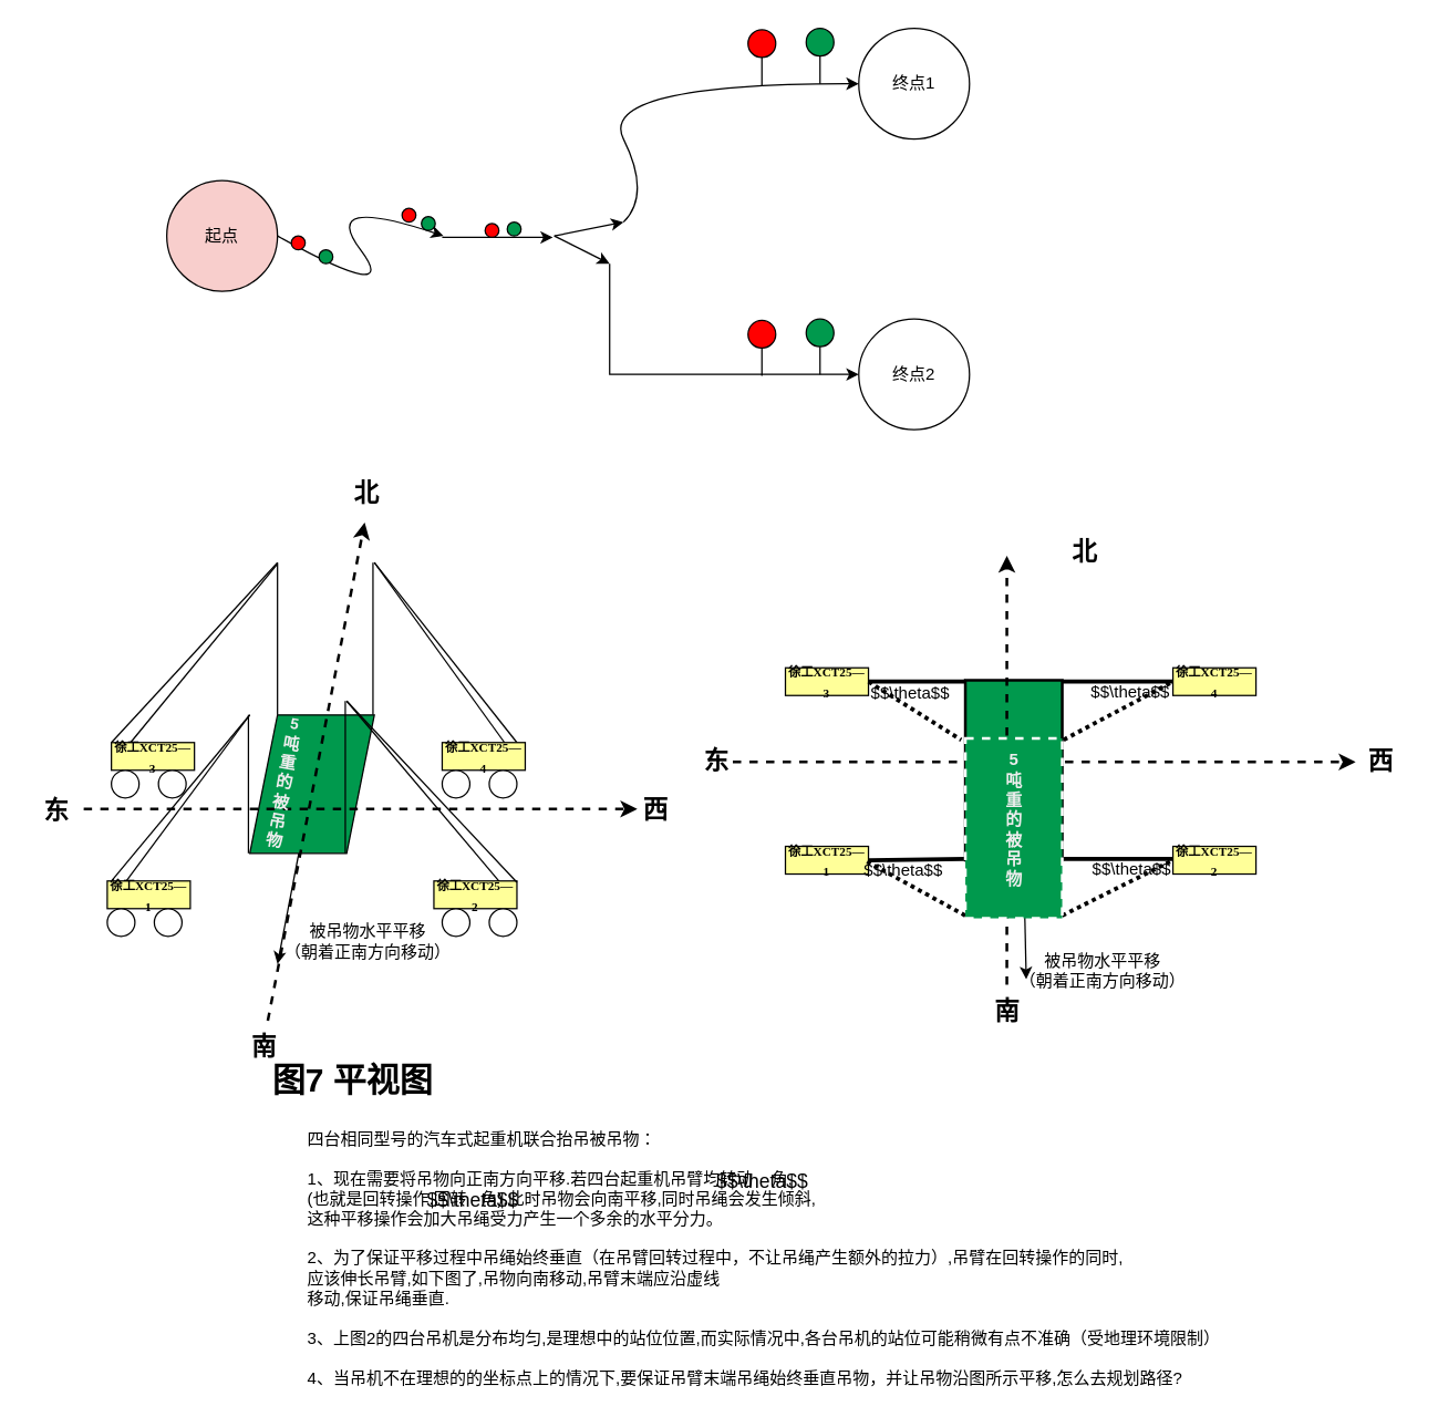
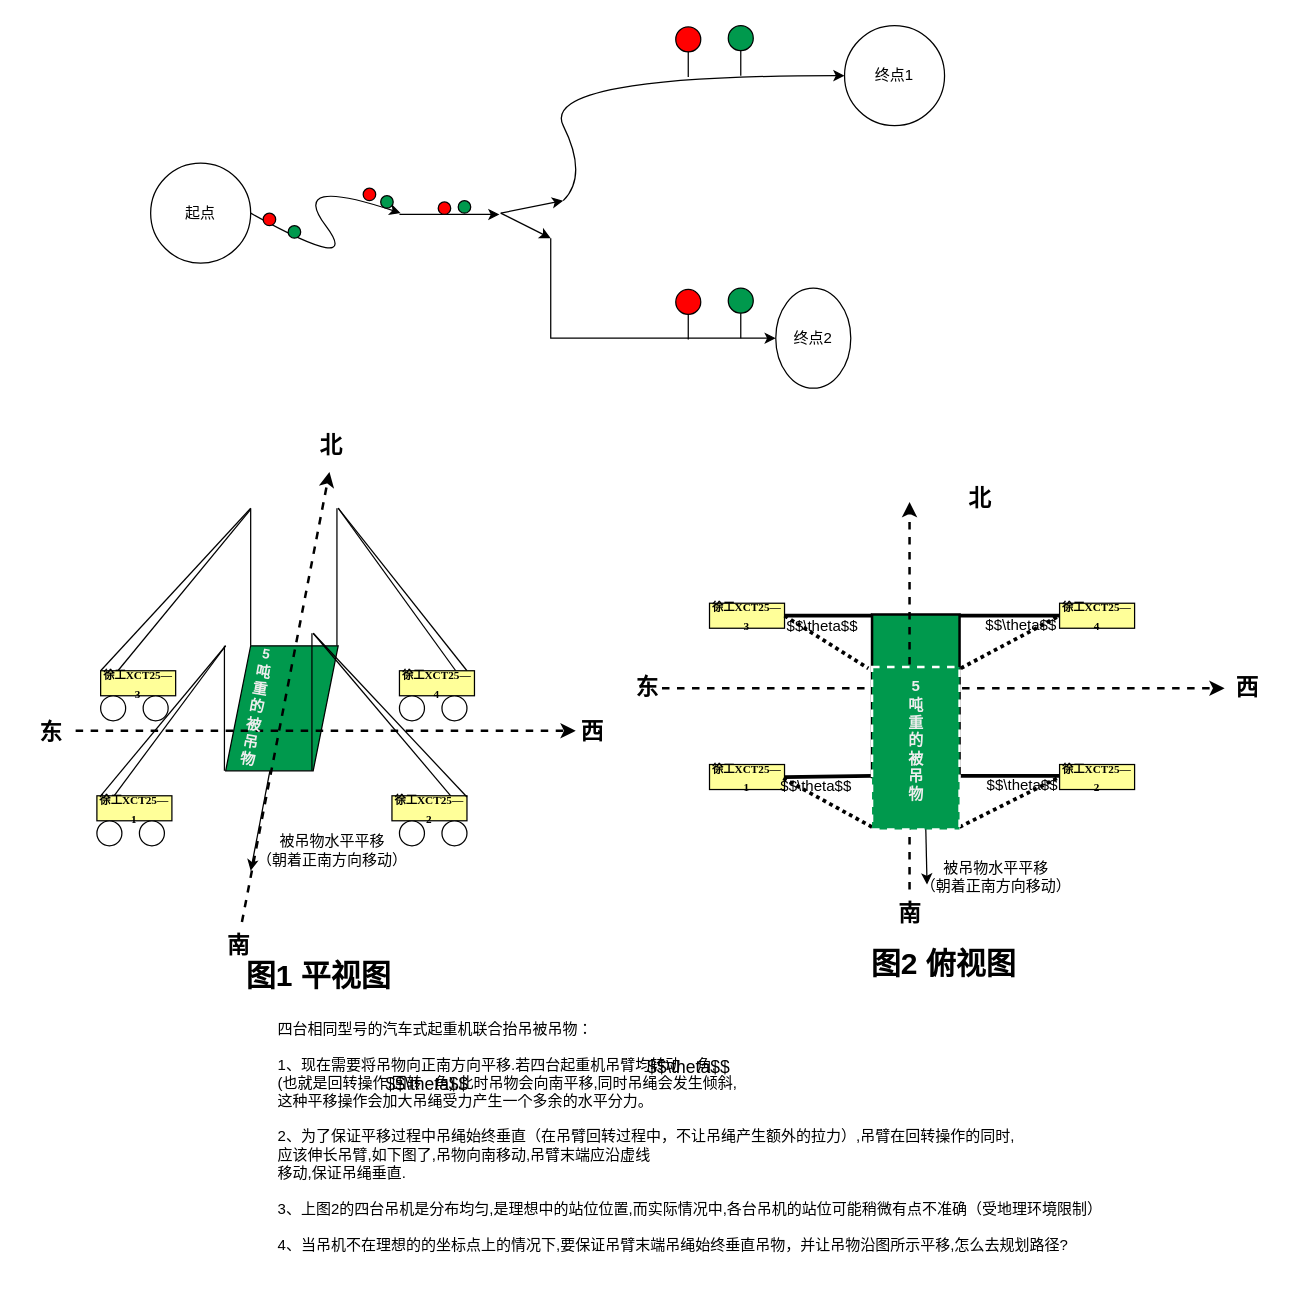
- <mxCell id="4" value="终点1" style="ellipse;whiteSpace=wrap;html=1;aspect=fixed;" parent="1" vertex="1"><mxGeometry x="620" y="20" width="80" height="80" as="geometry" /></mxCell>
+ <mxCell id="4" value="终点1" style="ellipse;whiteSpace=wrap;html=1;aspect=fixed;" parent="1" vertex="1"><mxGeometry x="675" y="20" width="80" height="80" as="geometry" /></mxCell>
- <mxCell id="2" value="起点" style="ellipse;whiteSpace=wrap;html=1;aspect=fixed;fillColor=#f8cecc;" parent="1" vertex="1"><mxGeometry x="120" y="130" width="80" height="80" as="geometry" /></mxCell>
+ <mxCell id="2" value="起点" style="ellipse;whiteSpace=wrap;html=1;aspect=fixed;" parent="1" vertex="1"><mxGeometry x="120" y="130" width="80" height="80" as="geometry" /></mxCell>
- <mxCell id="3" value="终点2" style="ellipse;whiteSpace=wrap;html=1;aspect=fixed;" parent="1" vertex="1"><mxGeometry x="620" y="230" width="80" height="80" as="geometry" /></mxCell>
+ <mxCell id="3" value="终点2" style="ellipse;whiteSpace=wrap;html=1;aspect=fixed;" parent="1" vertex="1"><mxGeometry x="620" y="230" width="60" height="80" as="geometry" /></mxCell>
+ <mxCell id="78" value="&lt;b&gt;&lt;font style=&quot;font-size: 24px;&quot;&gt;图2 俯视图&lt;/font&gt;&lt;/b&gt;" style="text;html=1;align=center;verticalAlign=middle;resizable=0;points=[];autosize=1;strokeColor=none;fillColor=none;" parent="1" vertex="1"><mxGeometry x="684" y="751" width="140" height="40" as="geometry" /></mxCell>
- <mxCell id="77" value="&lt;b&gt;&lt;font style=&quot;font-size: 24px;&quot;&gt;图7 平视图&lt;/font&gt;&lt;/b&gt;" style="text;html=1;align=center;verticalAlign=middle;resizable=0;points=[];autosize=1;strokeColor=none;fillColor=none;" parent="1" vertex="1"><mxGeometry x="184" y="761" width="140" height="40" as="geometry" /></mxCell>
+ <mxCell id="77" value="&lt;b&gt;&lt;font style=&quot;font-size: 24px;&quot;&gt;图1 平视图&lt;/font&gt;&lt;/b&gt;" style="text;html=1;align=center;verticalAlign=middle;resizable=0;points=[];autosize=1;strokeColor=none;fillColor=none;" parent="1" vertex="1"><mxGeometry x="184" y="761" width="140" height="40" as="geometry" /></mxCell>
